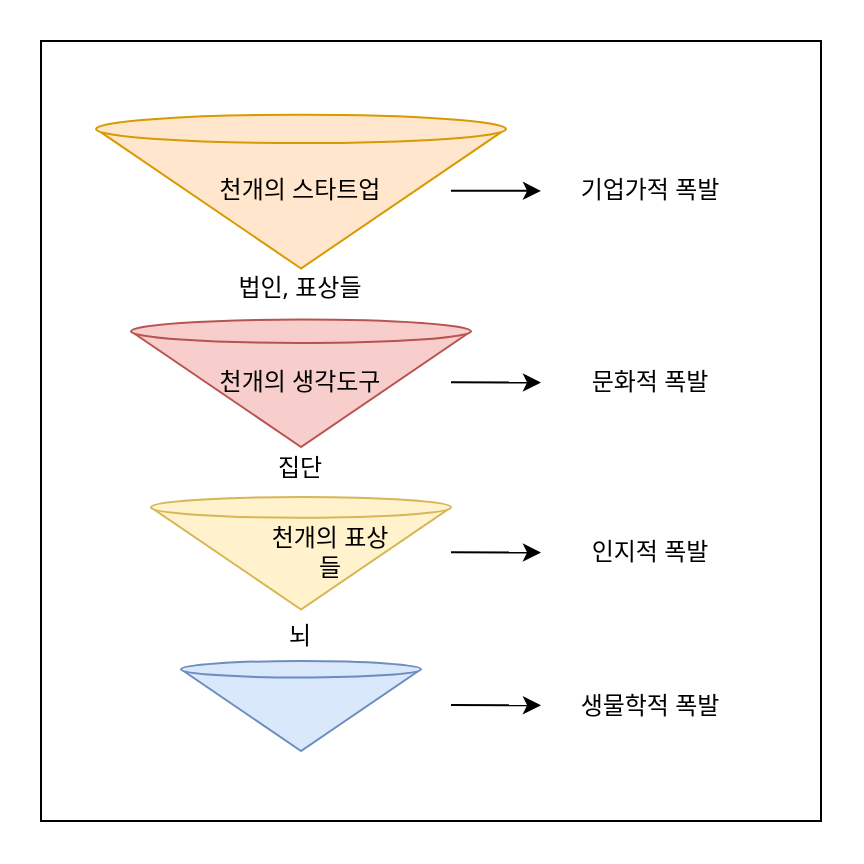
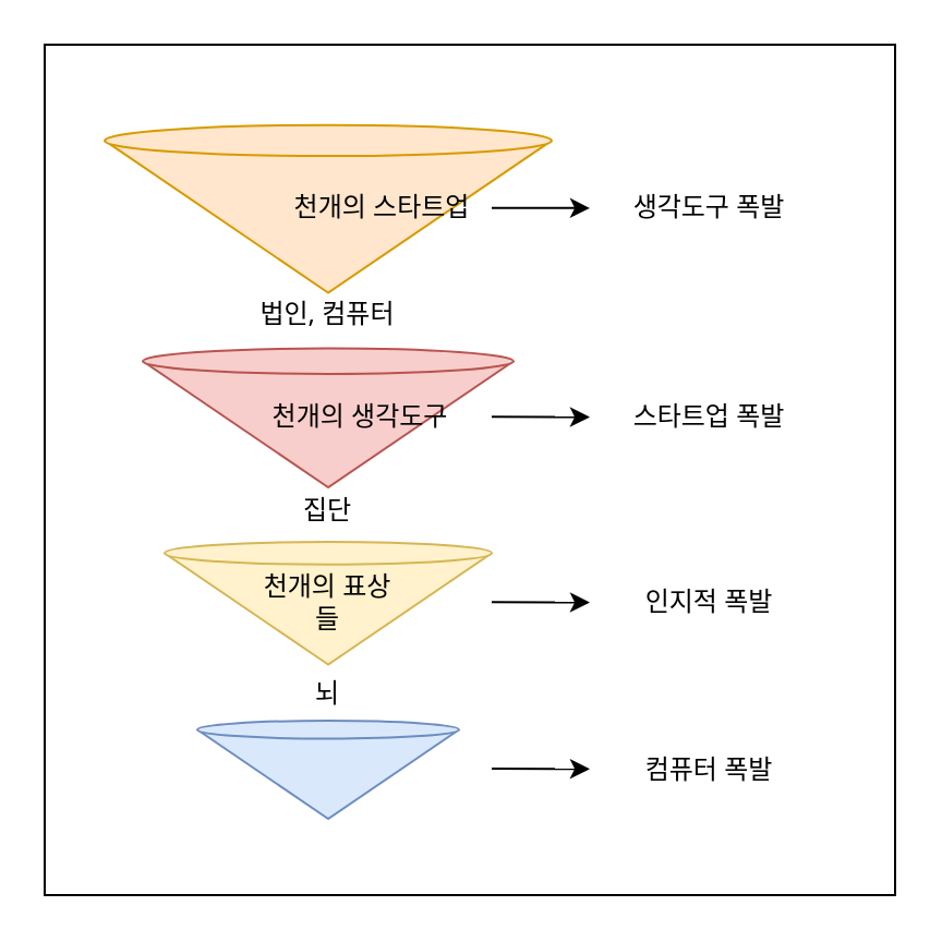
- <mxCell id="12" value="기업가적 폭발" style="text;html=1;strokeColor=none;fillColor=none;align=center;verticalAlign=middle;whiteSpace=wrap;rounded=0;fontFamily=Noto Sans;fontSource=https%3A%2F%2Ffonts.googleapis.com%2Fcss%3Ffamily%3DNoto%2BSans;" vertex="1" parent="1"><mxGeometry x="280" y="80.32" width="90" height="30" as="geometry" /></mxCell>
+ <mxCell id="12" value="생각도구 폭발" style="text;html=1;strokeColor=none;fillColor=none;align=center;verticalAlign=middle;whiteSpace=wrap;rounded=0;fontFamily=Noto Sans;fontSource=https%3A%2F%2Ffonts.googleapis.com%2Fcss%3Ffamily%3DNoto%2BSans;" vertex="1" parent="1"><mxGeometry x="280" y="80.32" width="90" height="30" as="geometry" /></mxCell>
- <mxCell id="8" value="천개의 스타트업" style="text;html=1;strokeColor=none;fillColor=none;align=center;verticalAlign=middle;whiteSpace=wrap;rounded=0;fontFamily=Noto Sans;fontSource=https%3A%2F%2Ffonts.googleapis.com%2Fcss%3Ffamily%3DNoto%2BSans;" vertex="1" parent="1"><mxGeometry x="105" y="80.32" width="90" height="30" as="geometry" /></mxCell>
+ <mxCell id="8" value="천개의 스타트업" style="text;html=1;strokeColor=none;fillColor=none;align=center;verticalAlign=middle;whiteSpace=wrap;rounded=0;fontFamily=Noto Sans;fontSource=https%3A%2F%2Ffonts.googleapis.com%2Fcss%3Ffamily%3DNoto%2BSans;" vertex="1" parent="1"><mxGeometry x="130" y="80.32" width="90" height="30" as="geometry" /></mxCell>
- <mxCell id="15" value="법인, 표상들" style="text;html=1;strokeColor=none;fillColor=none;align=center;verticalAlign=middle;whiteSpace=wrap;rounded=0;fontFamily=Noto Sans;fontSource=https%3A%2F%2Ffonts.googleapis.com%2Fcss%3Ffamily%3DNoto%2BSans;" vertex="1" parent="1"><mxGeometry x="105" y="129.25" width="90" height="30" as="geometry" /></mxCell>
+ <mxCell id="15" value="법인, 컴퓨터" style="text;html=1;strokeColor=none;fillColor=none;align=center;verticalAlign=middle;whiteSpace=wrap;rounded=0;fontFamily=Noto Sans;fontSource=https%3A%2F%2Ffonts.googleapis.com%2Fcss%3Ffamily%3DNoto%2BSans;" vertex="1" parent="1"><mxGeometry x="105" y="129.25" width="90" height="30" as="geometry" /></mxCell>
- <mxCell id="6" value="천개의 생각도구" style="text;html=1;strokeColor=none;fillColor=none;align=center;verticalAlign=middle;whiteSpace=wrap;rounded=0;fontFamily=Noto Sans;fontSource=https%3A%2F%2Ffonts.googleapis.com%2Fcss%3Ffamily%3DNoto%2BSans;" vertex="1" parent="1"><mxGeometry x="105" y="176.13" width="90" height="30" as="geometry" /></mxCell>
+ <mxCell id="6" value="천개의 생각도구" style="text;html=1;strokeColor=none;fillColor=none;align=center;verticalAlign=middle;whiteSpace=wrap;rounded=0;fontFamily=Noto Sans;fontSource=https%3A%2F%2Ffonts.googleapis.com%2Fcss%3Ffamily%3DNoto%2BSans;" vertex="1" parent="1"><mxGeometry x="120" y="176.13" width="90" height="30" as="geometry" /></mxCell>
- <mxCell id="11" value="문화적 폭발" style="text;html=1;strokeColor=none;fillColor=none;align=center;verticalAlign=middle;whiteSpace=wrap;rounded=0;fontFamily=Noto Sans;fontSource=https%3A%2F%2Ffonts.googleapis.com%2Fcss%3Ffamily%3DNoto%2BSans;fontStyle=0" vertex="1" parent="1"><mxGeometry x="280" y="176.13" width="90" height="30" as="geometry" /></mxCell>
+ <mxCell id="11" value="스타트업 폭발" style="text;html=1;strokeColor=none;fillColor=none;align=center;verticalAlign=middle;whiteSpace=wrap;rounded=0;fontFamily=Noto Sans;fontSource=https%3A%2F%2Ffonts.googleapis.com%2Fcss%3Ffamily%3DNoto%2BSans;fontStyle=0" vertex="1" parent="1"><mxGeometry x="280" y="176.13" width="90" height="30" as="geometry" /></mxCell>
- <mxCell id="5" value="천개의 표상들" style="text;html=1;strokeColor=none;fillColor=none;align=center;verticalAlign=middle;whiteSpace=wrap;rounded=0;fontFamily=Noto Sans;fontSource=https%3A%2F%2Ffonts.googleapis.com%2Fcss%3Ffamily%3DNoto%2BSans;" vertex="1" parent="1"><mxGeometry x="130" y="261.13" width="70" height="30" as="geometry" /></mxCell>
+ <mxCell id="5" value="천개의 표상들" style="text;html=1;strokeColor=none;fillColor=none;align=center;verticalAlign=middle;whiteSpace=wrap;rounded=0;fontFamily=Noto Sans;fontSource=https%3A%2F%2Ffonts.googleapis.com%2Fcss%3Ffamily%3DNoto%2BSans;" vertex="1" parent="1"><mxGeometry x="115" y="261.13" width="70" height="30" as="geometry" /></mxCell>
- <mxCell id="9" value="생물학적 폭발" style="text;html=1;strokeColor=none;fillColor=none;align=center;verticalAlign=middle;whiteSpace=wrap;rounded=0;fontFamily=Noto Sans;fontSource=https%3A%2F%2Ffonts.googleapis.com%2Fcss%3Ffamily%3DNoto%2BSans;" vertex="1" parent="1"><mxGeometry x="280" y="337.5" width="90" height="30" as="geometry" /></mxCell>
+ <mxCell id="9" value="컴퓨터 폭발" style="text;html=1;strokeColor=none;fillColor=none;align=center;verticalAlign=middle;whiteSpace=wrap;rounded=0;fontFamily=Noto Sans;fontSource=https%3A%2F%2Ffonts.googleapis.com%2Fcss%3Ffamily%3DNoto%2BSans;" vertex="1" parent="1"><mxGeometry x="280" y="337.5" width="90" height="30" as="geometry" /></mxCell>
